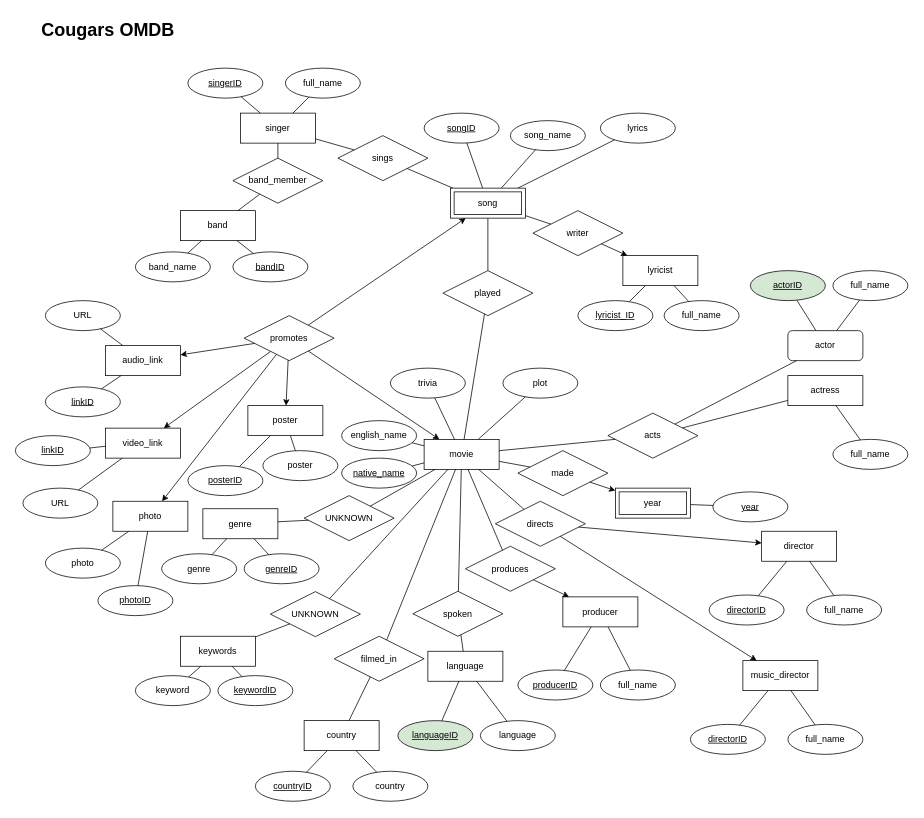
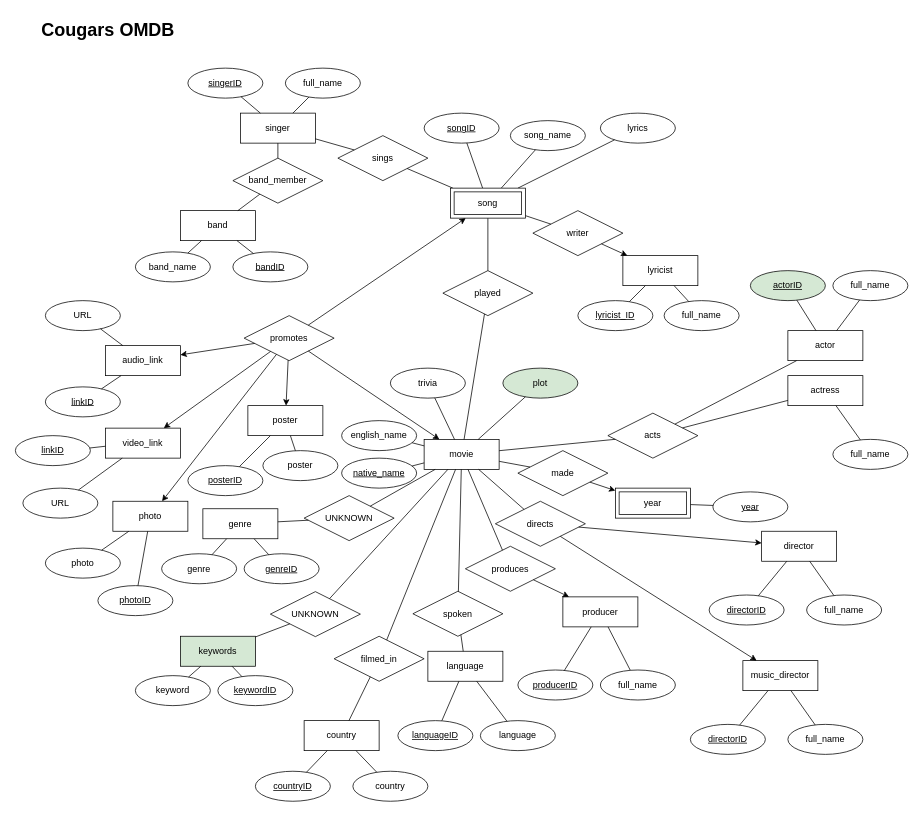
- <mxCell id="48" value="actor" style="whiteSpace=wrap;html=1;align=center;rounded=1;" vertex="1" parent="1"><mxGeometry x="1050" y="440" width="100" height="40" as="geometry" /></mxCell>
+ <mxCell id="48" value="actor" style="whiteSpace=wrap;html=1;align=center;" vertex="1" parent="1"><mxGeometry x="1050" y="440" width="100" height="40" as="geometry" /></mxCell>
- <mxCell id="46" value="plot" style="ellipse;whiteSpace=wrap;html=1;align=center;" vertex="1" parent="1"><mxGeometry x="670" y="490" width="100" height="40" as="geometry" /></mxCell>
+ <mxCell id="46" value="plot" style="ellipse;whiteSpace=wrap;html=1;align=center;fillColor=#d5e8d4;" vertex="1" parent="1"><mxGeometry x="670" y="490" width="100" height="40" as="geometry" /></mxCell>
- <mxCell id="91" value="keywords" style="whiteSpace=wrap;html=1;align=center;" vertex="1" parent="1"><mxGeometry x="240" y="847.5" width="100" height="40" as="geometry" /></mxCell>
+ <mxCell id="91" value="keywords" style="whiteSpace=wrap;html=1;align=center;fillColor=#d5e8d4;" vertex="1" parent="1"><mxGeometry x="240" y="847.5" width="100" height="40" as="geometry" /></mxCell>
- <mxCell id="107" value="languageID" style="ellipse;whiteSpace=wrap;html=1;align=center;fontStyle=4;fillColor=#d5e8d4;" vertex="1" parent="1"><mxGeometry x="530" y="960" width="100" height="40" as="geometry" /></mxCell>
+ <mxCell id="107" value="languageID" style="ellipse;whiteSpace=wrap;html=1;align=center;fontStyle=4;" vertex="1" parent="1"><mxGeometry x="530" y="960" width="100" height="40" as="geometry" /></mxCell>
